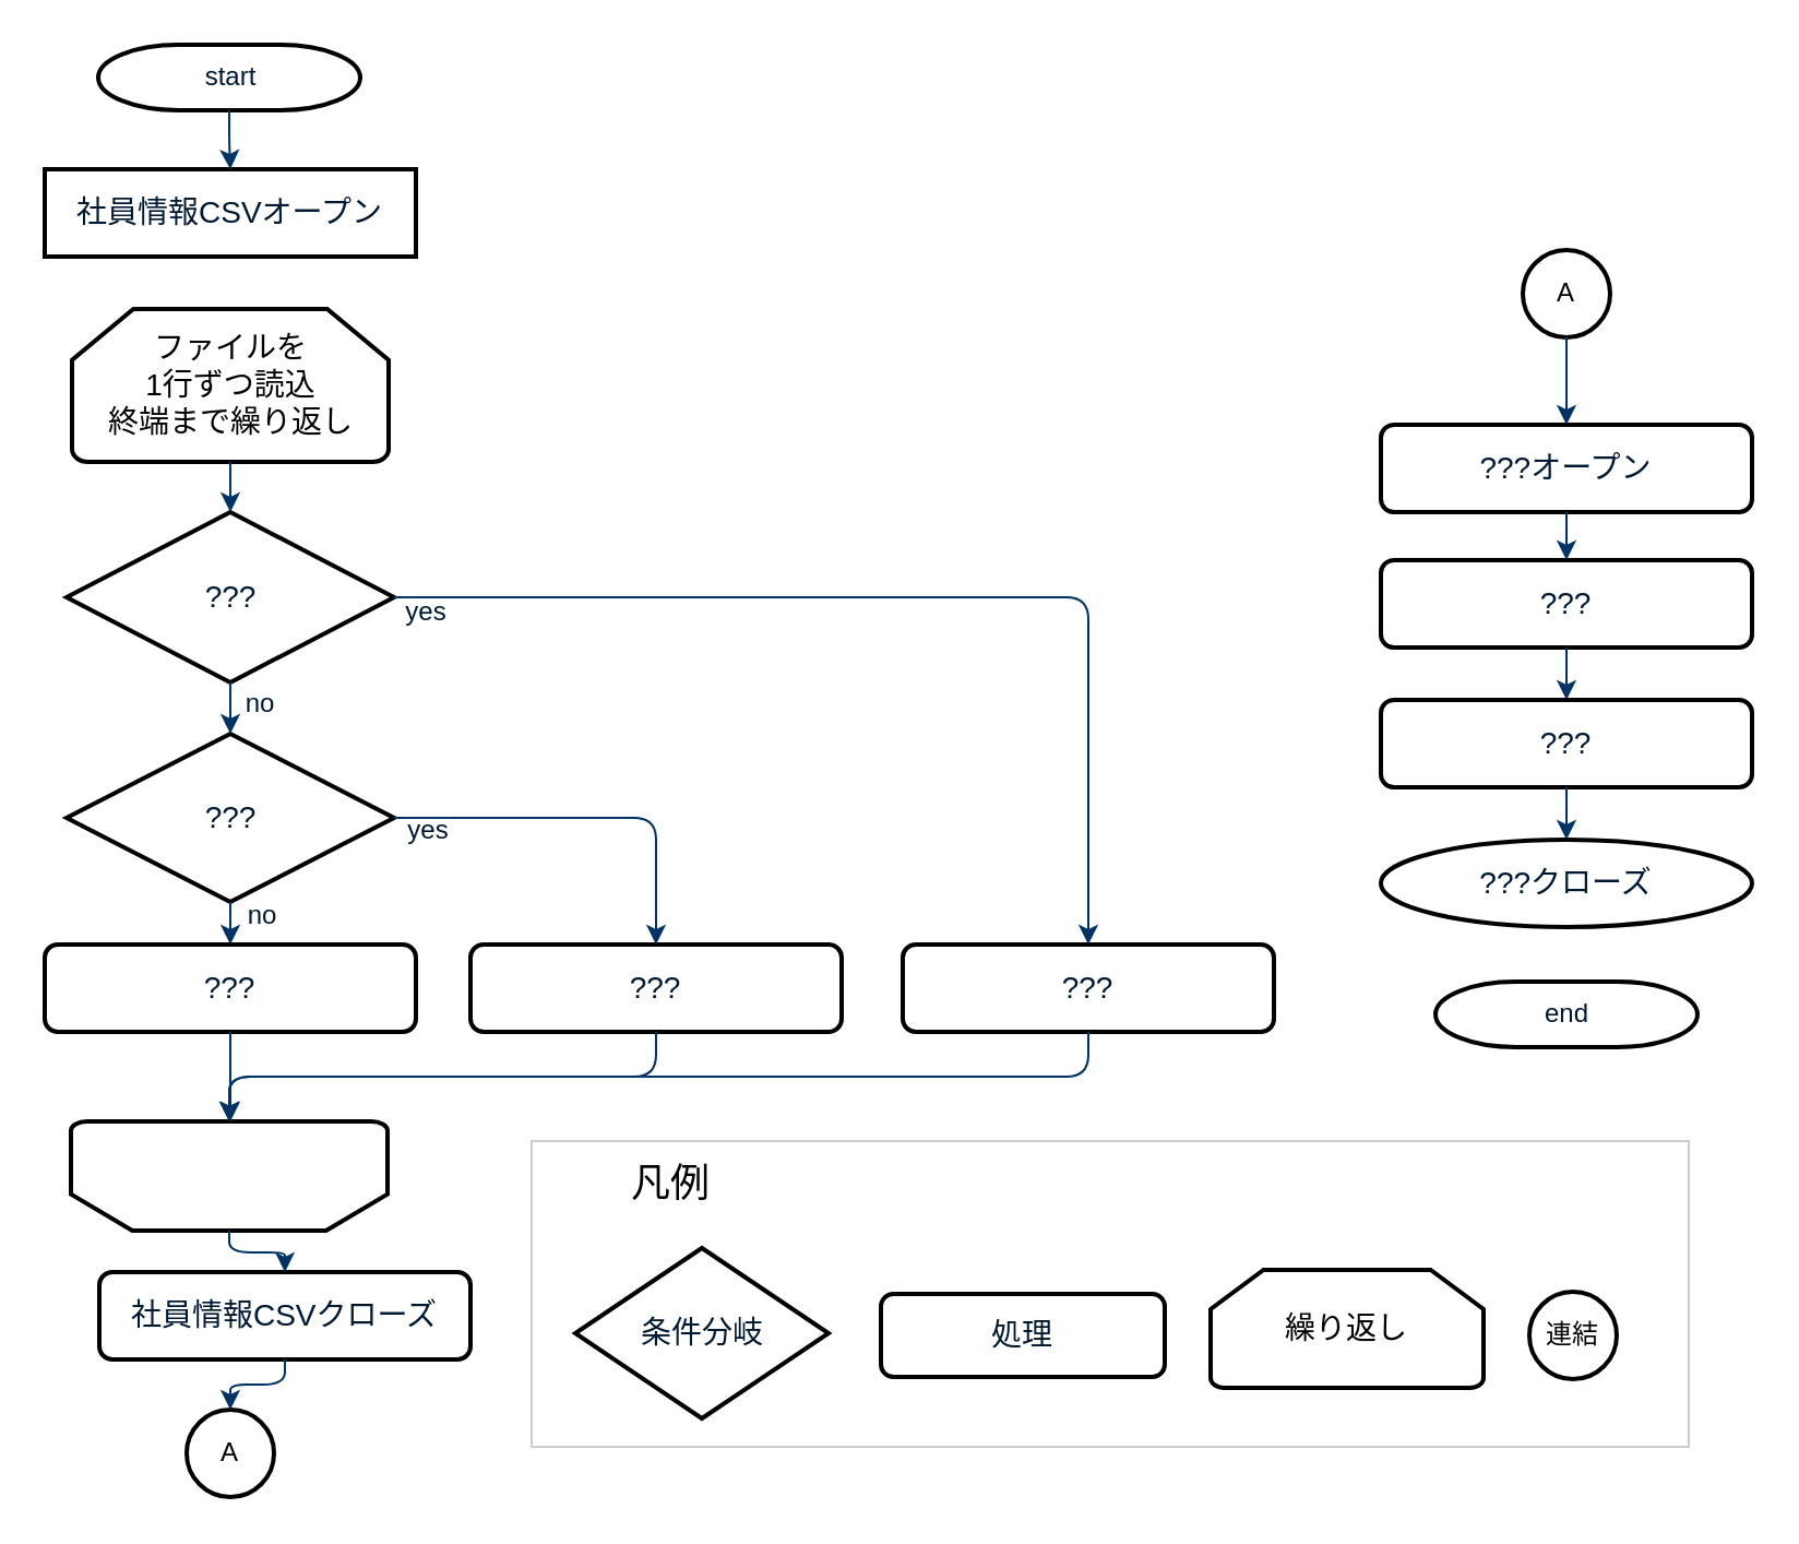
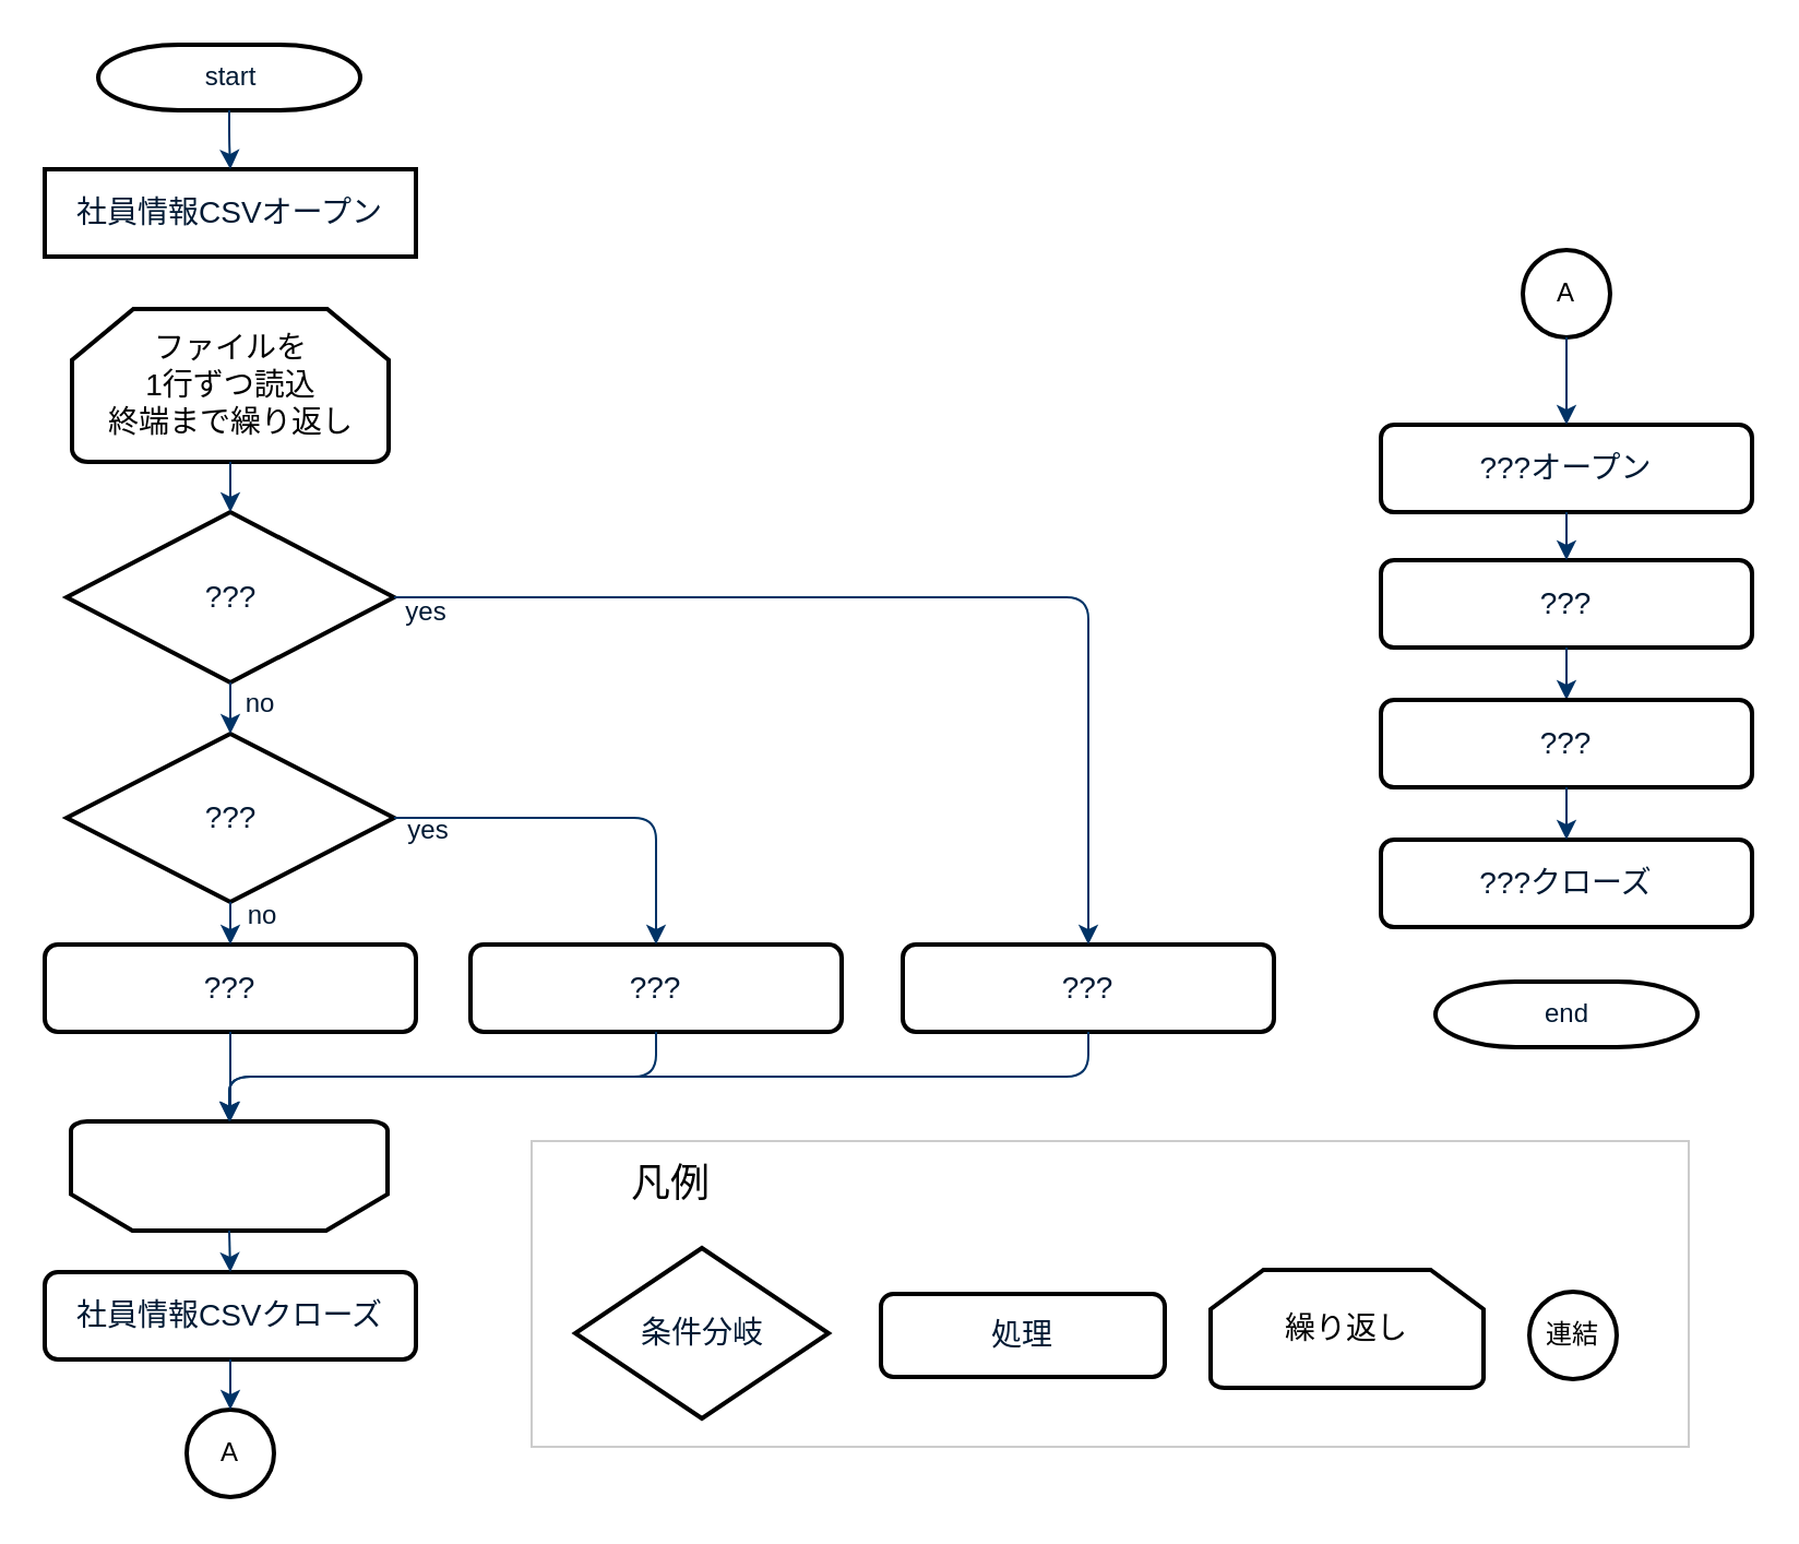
- <mxCell id="15" value="&lt;font style=&quot;font-size: 14px&quot;&gt;???クローズ&lt;/font&gt;" style="ellipse;whiteSpace=wrap;html=1;strokeWidth=2;fillColor=#FFFFFF;fontColor=#001933;" parent="1" vertex="1"><mxGeometry x="632" y="384" width="170" height="40" as="geometry" /></mxCell>
+ <mxCell id="15" value="&lt;font style=&quot;font-size: 14px&quot;&gt;???クローズ&lt;/font&gt;" style="rounded=1;whiteSpace=wrap;html=1;strokeWidth=2;fillColor=#FFFFFF;fontColor=#001933;" parent="1" vertex="1"><mxGeometry x="632" y="384" width="170" height="40" as="geometry" /></mxCell>
- <mxCell id="16" value="&lt;font style=&quot;font-size: 14px&quot;&gt;社員情報CSVクローズ&lt;/font&gt;" style="rounded=1;whiteSpace=wrap;html=1;strokeWidth=2;fillColor=#FFFFFF;fontColor=#001933;" parent="1" vertex="1"><mxGeometry x="45" y="582" width="170" height="40" as="geometry" /></mxCell>
+ <mxCell id="16" value="&lt;font style=&quot;font-size: 14px&quot;&gt;社員情報CSVクローズ&lt;/font&gt;" style="rounded=1;whiteSpace=wrap;html=1;strokeWidth=2;fillColor=#FFFFFF;fontColor=#001933;" parent="1" vertex="1"><mxGeometry x="20" y="582" width="170" height="40" as="geometry" /></mxCell>
